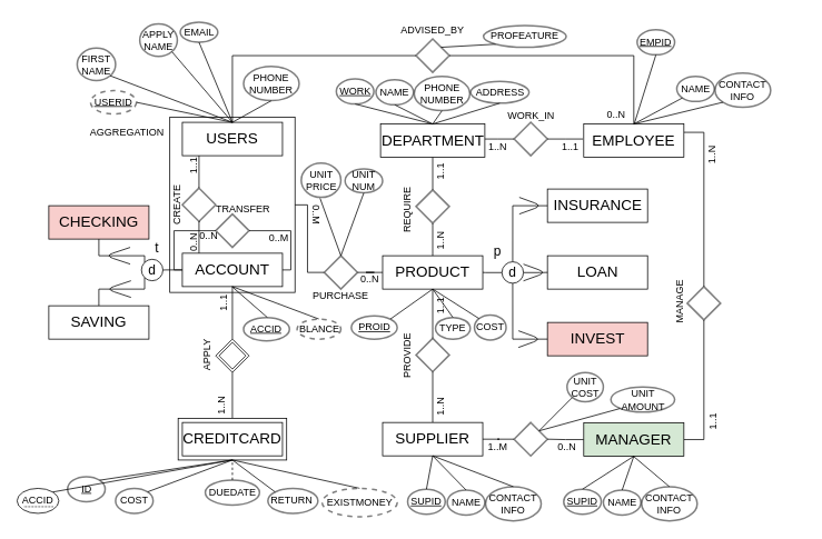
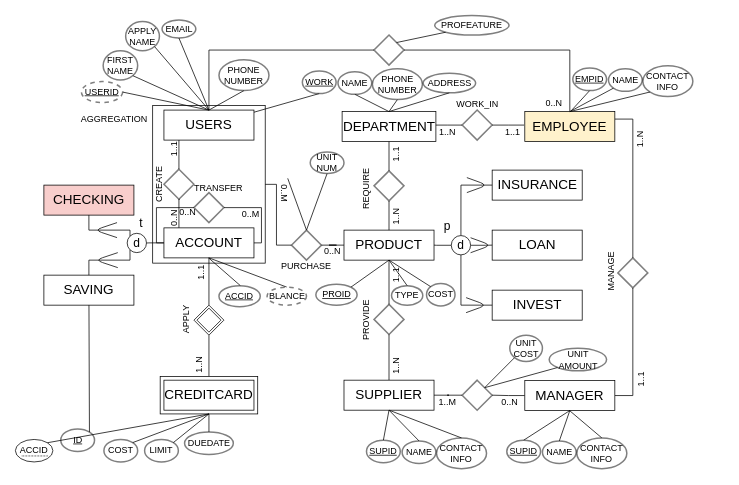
- <mxCell id="69" value="ADVISED_BY" style="text;html=1;strokeColor=none;fillColor=none;align=center;verticalAlign=middle;whiteSpace=wrap;rounded=0;opacity=50;" parent="1" vertex="1"><mxGeometry x="498" y="26" width="40" height="20" as="geometry" /></mxCell>
- <mxCell id="161" value="PROFEATURE" style="ellipse;whiteSpace=wrap;html=1;align=center;strokeWidth=2;opacity=50;" parent="1" vertex="1"><mxGeometry x="578.87" y="30" width="99.13" height="26" as="geometry" /></mxCell>
+ <mxCell id="161" value="PROFEATURE" style="ellipse;whiteSpace=wrap;html=1;align=center;strokeWidth=2;opacity=50;" parent="1" vertex="1"><mxGeometry x="578.87" y="20" width="99.13" height="26" as="geometry" /></mxCell>
- <mxCell id="121" value="&lt;u&gt;EMPID&lt;/u&gt;" style="ellipse;whiteSpace=wrap;html=1;align=center;strokeWidth=2;opacity=50;" parent="1" vertex="1"><mxGeometry x="763" y="35" width="45" height="30" as="geometry" /></mxCell>
+ <mxCell id="121" value="&lt;u&gt;EMPID&lt;/u&gt;" style="ellipse;whiteSpace=wrap;html=1;align=center;strokeWidth=2;opacity=50;" parent="1" vertex="1"><mxGeometry x="763" y="90" width="45" height="30" as="geometry" /></mxCell>
- <mxCell id="137" value="FIRST&lt;br&gt;NAME" style="ellipse;whiteSpace=wrap;html=1;align=center;strokeWidth=2;opacity=50;" parent="1" vertex="1"><mxGeometry x="92" y="57" width="46" height="39" as="geometry" /></mxCell>
+ <mxCell id="137" value="FIRST&lt;br&gt;NAME" style="ellipse;whiteSpace=wrap;html=1;align=center;strokeWidth=2;opacity=50;" parent="1" vertex="1"><mxGeometry x="137" y="67" width="46" height="39" as="geometry" /></mxCell>
- <mxCell id="126" style="edgeStyle=none;rounded=0;orthogonalLoop=1;jettySize=auto;html=1;exitX=0.5;exitY=1;exitDx=0;exitDy=0;entryX=0.5;entryY=0;entryDx=0;entryDy=0;endArrow=none;endFill=0;" parent="1" source="127" target="85" edge="1"><mxGeometry relative="1" as="geometry" /></mxCell>
+ <mxCell id="126" style="edgeStyle=none;rounded=0;orthogonalLoop=1;jettySize=auto;html=1;exitX=0.5;exitY=1;exitDx=0;exitDy=0;endArrow=none;endFill=0;" parent="1" source="127" target="3" edge="1"><mxGeometry relative="1" as="geometry" /></mxCell>
- <mxCell id="86" value="&lt;span style=&quot;font-size: 18px&quot;&gt;EMPLOYEE&lt;/span&gt;" style="rounded=0;whiteSpace=wrap;html=1;align=center;" parent="1" vertex="1"><mxGeometry x="699" y="148" width="120" height="40" as="geometry" /></mxCell>
+ <mxCell id="86" value="&lt;span style=&quot;font-size: 18px&quot;&gt;EMPLOYEE&lt;/span&gt;" style="rounded=0;whiteSpace=wrap;html=1;align=center;fillColor=#fff2cc;" parent="1" vertex="1"><mxGeometry x="699" y="148" width="120" height="40" as="geometry" /></mxCell>
- <mxCell id="157" value="UNIT&lt;br&gt;PRICE" style="ellipse;whiteSpace=wrap;html=1;align=center;strokeWidth=2;opacity=50;" parent="1" vertex="1"><mxGeometry x="360.5" y="195" width="47.5" height="41" as="geometry" /></mxCell>
- <mxCell id="15" value="&lt;span style=&quot;font-size: 18px&quot;&gt;INVEST&lt;/span&gt;" style="rounded=0;whiteSpace=wrap;html=1;align=center;fillColor=#f8cecc;" parent="1" vertex="1"><mxGeometry x="655.5" y="386" width="120" height="40" as="geometry" /></mxCell>
+ <mxCell id="15" value="&lt;span style=&quot;font-size: 18px&quot;&gt;INVEST&lt;/span&gt;" style="rounded=0;whiteSpace=wrap;html=1;align=center;" parent="1" vertex="1"><mxGeometry x="655.5" y="386" width="120" height="40" as="geometry" /></mxCell>
- <mxCell id="6" value="&lt;span style=&quot;font-size: 18px&quot;&gt;MANAGER&lt;/span&gt;" style="rounded=0;whiteSpace=wrap;html=1;align=center;fillColor=#d5e8d4;" parent="1" vertex="1"><mxGeometry x="699" y="506.5" width="120" height="40" as="geometry" /></mxCell>
+ <mxCell id="6" value="&lt;span style=&quot;font-size: 18px&quot;&gt;MANAGER&lt;/span&gt;" style="rounded=0;whiteSpace=wrap;html=1;align=center;" parent="1" vertex="1"><mxGeometry x="699" y="506.5" width="120" height="40" as="geometry" /></mxCell>
- <mxCell id="58" style="edgeStyle=none;rounded=0;orthogonalLoop=1;jettySize=auto;html=1;exitX=0.5;exitY=0;exitDx=0;exitDy=0;endArrow=none;endFill=0;entryX=0.5;entryY=1;entryDx=0;entryDy=0;dashed=1;" parent="1" source="59" target="23" edge="1"><mxGeometry relative="1" as="geometry"><mxPoint x="278" y="556" as="targetPoint" /></mxGeometry></mxCell>
+ <mxCell id="58" style="edgeStyle=none;rounded=0;orthogonalLoop=1;jettySize=auto;html=1;exitX=0.5;exitY=0;exitDx=0;exitDy=0;endArrow=none;endFill=0;entryX=0.5;entryY=1;entryDx=0;entryDy=0;" parent="1" source="59" target="23" edge="1"><mxGeometry relative="1" as="geometry"><mxPoint x="278" y="556" as="targetPoint" /></mxGeometry></mxCell>
- <mxCell id="62" style="rounded=0;orthogonalLoop=1;jettySize=auto;html=1;exitX=1;exitY=0;exitDx=0;exitDy=0;entryX=0.5;entryY=1;entryDx=0;entryDy=0;endArrow=none;endFill=0;" parent="1" source="63" target="23" edge="1"><mxGeometry relative="1" as="geometry" /></mxCell>
+ <mxCell id="62" style="rounded=0;orthogonalLoop=1;jettySize=auto;html=1;exitX=1;exitY=0;exitDx=0;exitDy=0;endArrow=none;endFill=0;" parent="1" source="63" target="11" edge="1"><mxGeometry relative="1" as="geometry" /></mxCell>
- <mxCell id="60" style="edgeStyle=none;rounded=0;orthogonalLoop=1;jettySize=auto;html=1;exitX=0.5;exitY=0;exitDx=0;exitDy=0;endArrow=none;endFill=0;entryX=0.5;entryY=1;entryDx=0;entryDy=0;" parent="1" source="61" target="23" edge="1"><mxGeometry relative="1" as="geometry"><mxPoint x="278" y="546" as="targetPoint" /></mxGeometry></mxCell>
+ <mxCell id="54" style="edgeStyle=none;rounded=0;orthogonalLoop=1;jettySize=auto;html=1;exitX=1;exitY=0;exitDx=0;exitDy=0;endArrow=none;endFill=0;entryX=0.5;entryY=1;entryDx=0;entryDy=0;" parent="1" source="55" target="23" edge="1"><mxGeometry relative="1" as="geometry"><mxPoint x="278" y="546" as="targetPoint" /></mxGeometry></mxCell>
- <mxCell id="56" style="edgeStyle=none;rounded=0;orthogonalLoop=1;jettySize=auto;html=1;exitX=0;exitY=0;exitDx=0;exitDy=0;endArrow=none;endFill=0;entryX=0.5;entryY=1;entryDx=0;entryDy=0;" parent="1" source="57" target="23" edge="1"><mxGeometry relative="1" as="geometry"><mxPoint x="278" y="546" as="targetPoint" /></mxGeometry></mxCell>
+ <mxCell id="55" value="LIMIT" style="ellipse;whiteSpace=wrap;html=1;align=center;strokeWidth=2;opacity=50;" parent="1" vertex="1"><mxGeometry x="192.23" y="585" width="45" height="30" as="geometry" /></mxCell>
- <mxCell id="57" value="RETURN&amp;nbsp;" style="ellipse;whiteSpace=wrap;html=1;align=center;strokeWidth=2;opacity=50;" parent="1" vertex="1"><mxGeometry x="320.5" y="585" width="60" height="30" as="geometry" /></mxCell>
- <mxCell id="61" value="EXISTMONEY" style="ellipse;whiteSpace=wrap;html=1;align=center;strokeWidth=2;opacity=50;dashed=1;" parent="1" vertex="1"><mxGeometry x="385.5" y="585" width="90" height="34" as="geometry" /></mxCell>
